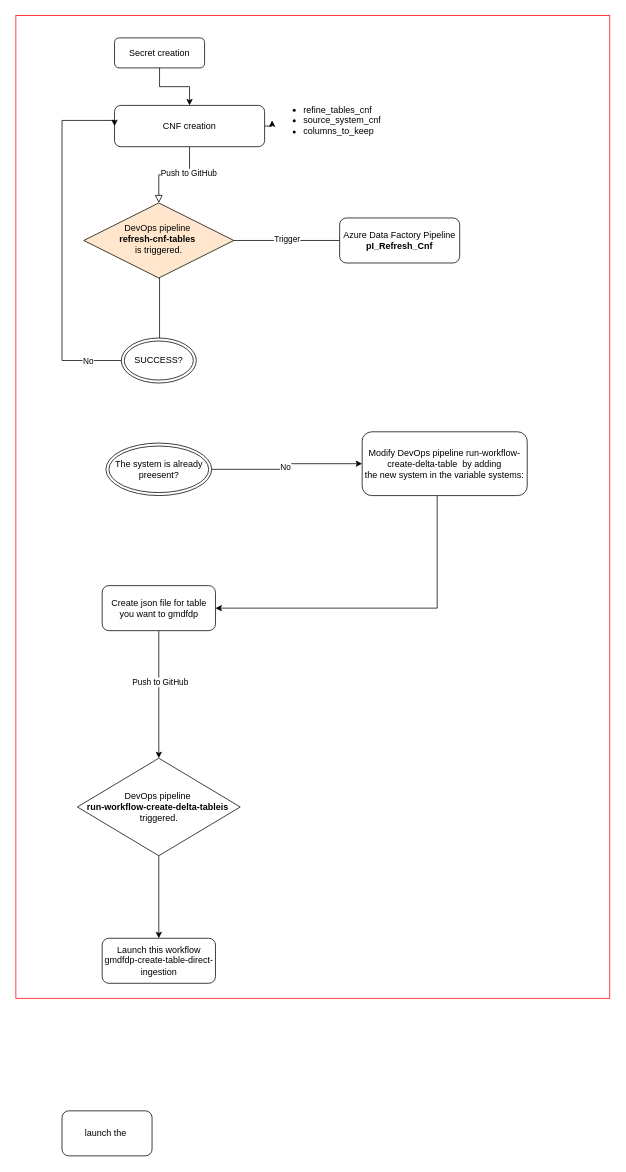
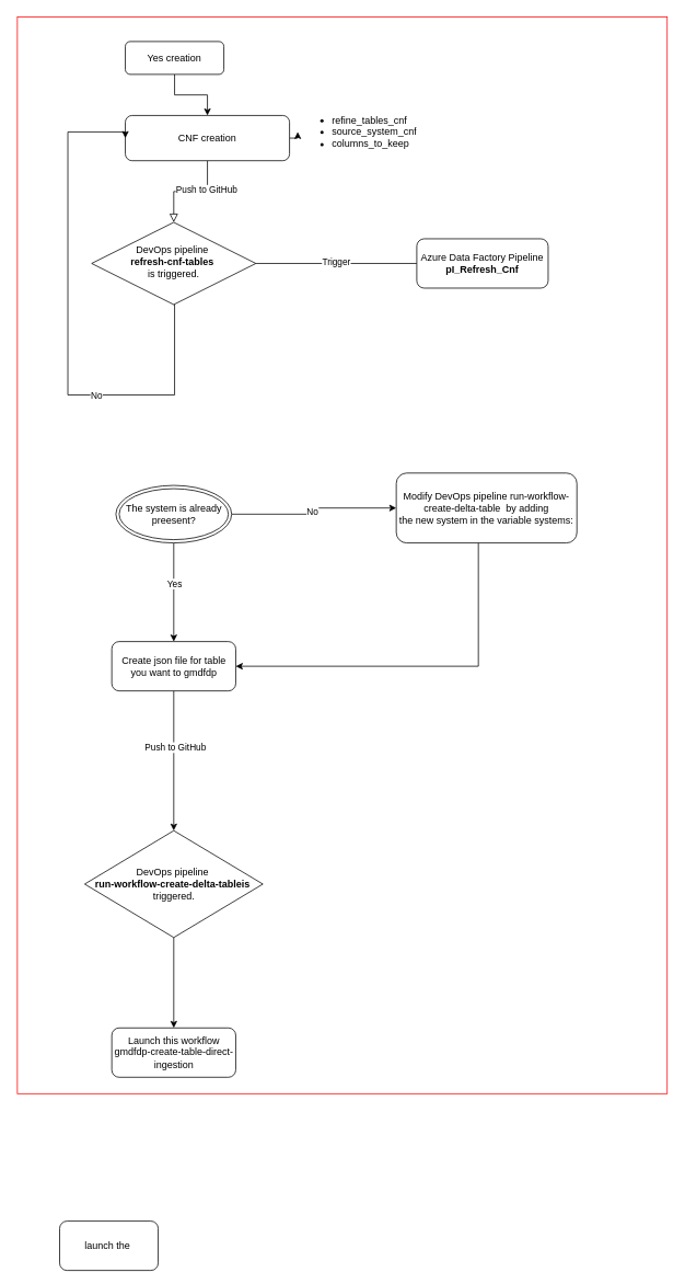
- <mxCell id="13" value="Secret creation" style="rounded=1;whiteSpace=wrap;html=1;fontSize=12;glass=0;strokeWidth=1;shadow=0;" vertex="1" parent="1"><mxGeometry x="152" y="50" width="120" height="40" as="geometry" /></mxCell>
+ <mxCell id="13" value="Yes creation" style="rounded=1;whiteSpace=wrap;html=1;fontSize=12;glass=0;strokeWidth=1;shadow=0;" vertex="1" parent="1"><mxGeometry x="152" y="50" width="120" height="40" as="geometry" /></mxCell>
- <mxCell id="10" value="DevOps pipeline&amp;nbsp;&lt;div&gt;&lt;b&gt;refresh-cnf-tables&lt;/b&gt;&amp;nbsp;&lt;/div&gt;&lt;div&gt;is triggered.&lt;/div&gt;" style="rhombus;whiteSpace=wrap;html=1;shadow=0;fontFamily=Helvetica;fontSize=12;align=center;strokeWidth=1;spacing=6;spacingTop=-4;fillColor=#ffe6cc;" parent="1" vertex="1"><mxGeometry x="111" y="270" width="200" height="100" as="geometry" /></mxCell>
+ <mxCell id="10" value="DevOps pipeline&amp;nbsp;&lt;div&gt;&lt;b&gt;refresh-cnf-tables&lt;/b&gt;&amp;nbsp;&lt;/div&gt;&lt;div&gt;is triggered.&lt;/div&gt;" style="rhombus;whiteSpace=wrap;html=1;shadow=0;fontFamily=Helvetica;fontSize=12;align=center;strokeWidth=1;spacing=6;spacingTop=-4;" parent="1" vertex="1"><mxGeometry x="111" y="270" width="200" height="100" as="geometry" /></mxCell>
- <mxCell id="11" value="Azure Data Factory Pipeline &lt;b&gt;pI_Refresh_Cnf&lt;/b&gt;" style="rounded=1;whiteSpace=wrap;html=1;fontSize=12;glass=0;strokeWidth=1;shadow=0;" parent="1" vertex="1"><mxGeometry x="452" y="290" width="160" height="60" as="geometry" /></mxCell>
+ <mxCell id="11" value="Azure Data Factory Pipeline &lt;b&gt;pI_Refresh_Cnf&lt;/b&gt;" style="rounded=1;whiteSpace=wrap;html=1;fontSize=12;glass=0;strokeWidth=1;shadow=0;" parent="1" vertex="1"><mxGeometry x="507" y="290" width="160" height="60" as="geometry" /></mxCell>
- <mxCell id="20" value="SUCCESS?" style="ellipse;shape=doubleEllipse;whiteSpace=wrap;html=1;" vertex="1" parent="1"><mxGeometry x="161" y="450" width="100" height="60" as="geometry" /></mxCell>
+ <mxCell id="21" style="edgeStyle=orthogonalEdgeStyle;rounded=0;orthogonalLoop=1;jettySize=auto;html=1;exitX=0.5;exitY=1;exitDx=0;exitDy=0;" edge="1" parent="1" source="25" target="16"><mxGeometry relative="1" as="geometry" /></mxCell>
+ <mxCell id="22" value="Yes" style="edgeLabel;html=1;align=center;verticalAlign=middle;resizable=0;points=[];" vertex="1" connectable="0" parent="21"><mxGeometry x="-0.183" relative="1" as="geometry"><mxPoint as="offset" /></mxGeometry></mxCell>
- <mxCell id="30" value="launch the&amp;nbsp;" style="rounded=1;whiteSpace=wrap;html=1;" vertex="1" parent="1"><mxGeometry x="82" y="1480" width="120" height="60" as="geometry" /></mxCell>
+ <mxCell id="30" value="launch the&amp;nbsp;" style="rounded=1;whiteSpace=wrap;html=1;" vertex="1" parent="1"><mxGeometry x="72" y="1485" width="120" height="60" as="geometry" /></mxCell>
